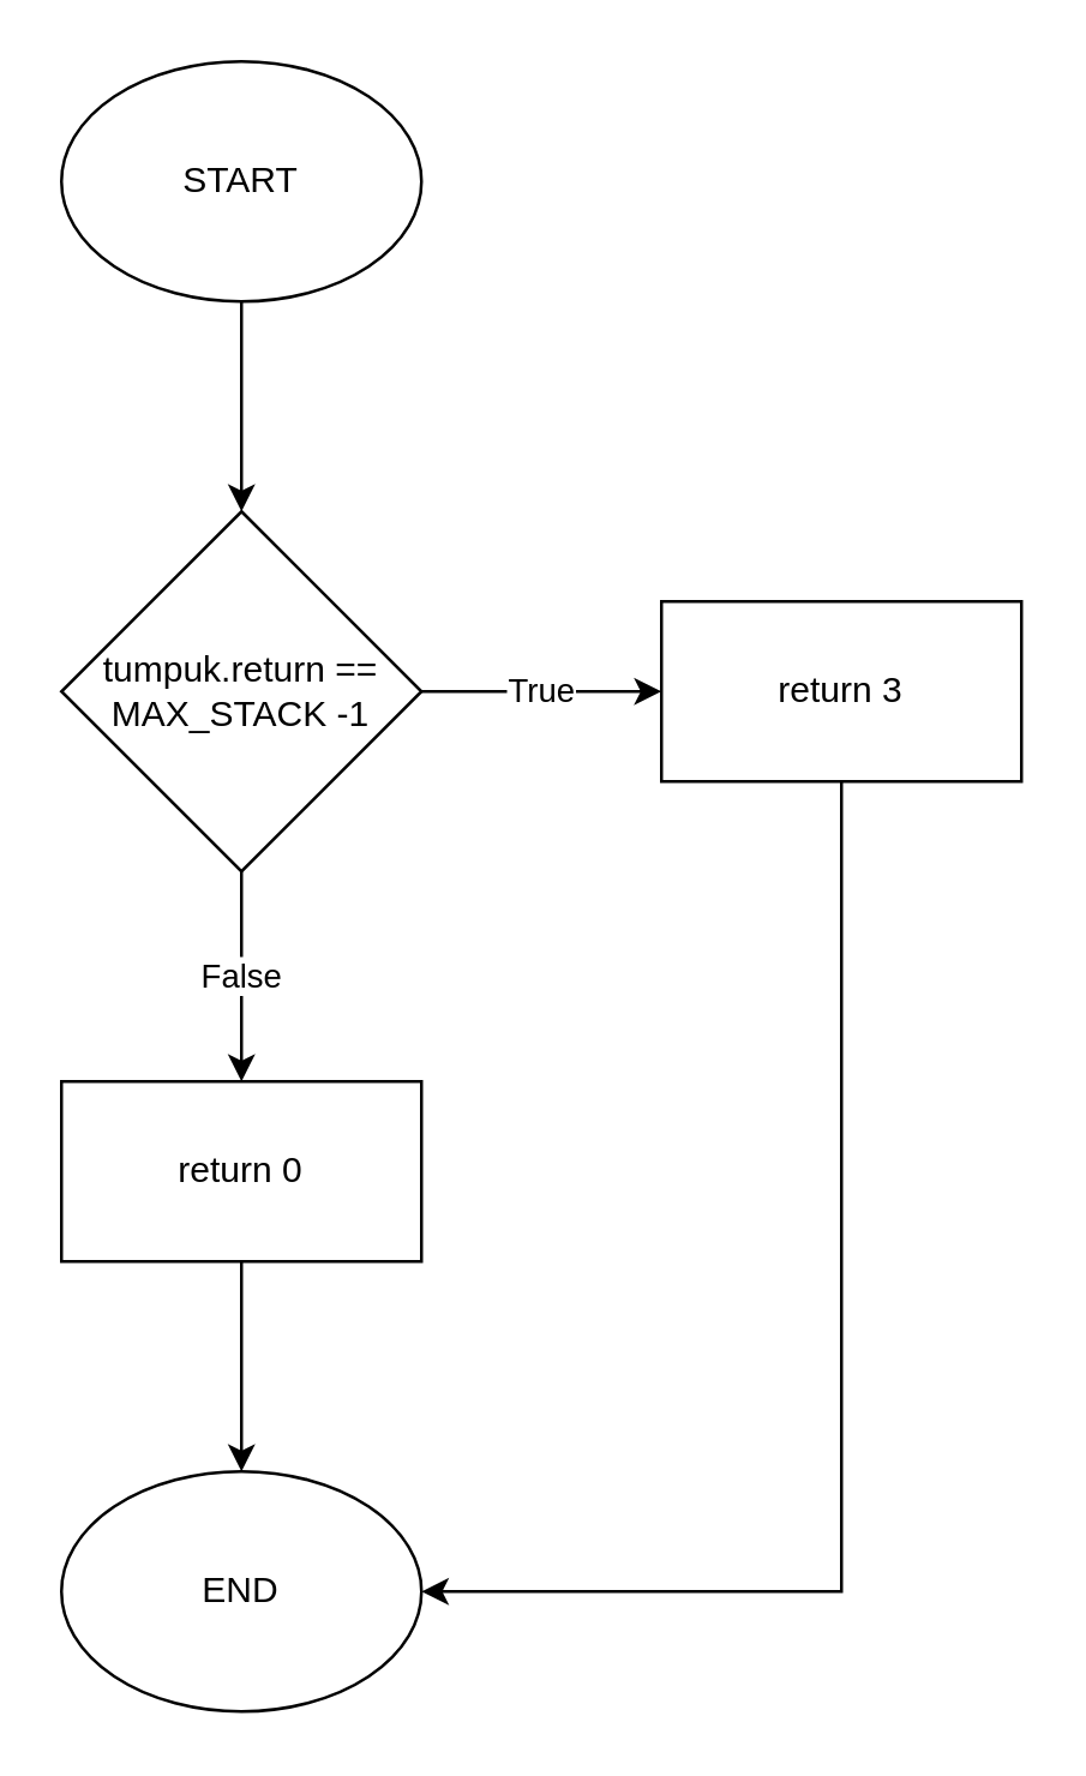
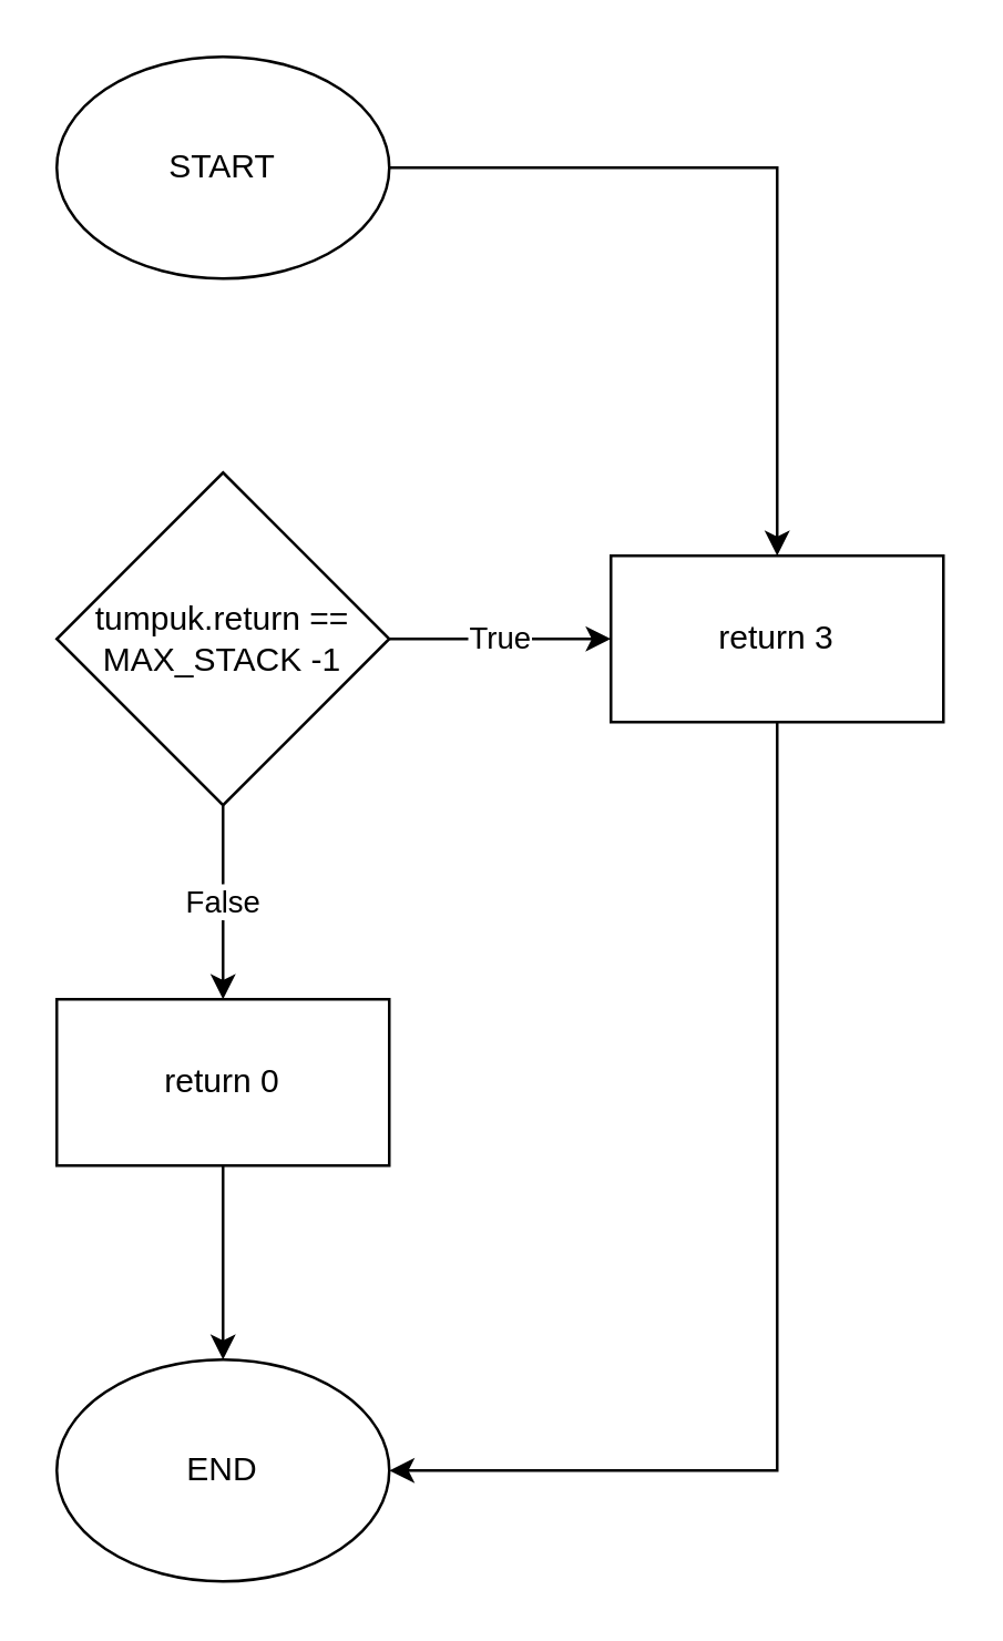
- <mxCell id="2" value="" style="edgeStyle=orthogonalEdgeStyle;rounded=0;orthogonalLoop=1;jettySize=auto;html=1;" edge="1" parent="1" source="3" target="6"><mxGeometry relative="1" as="geometry" /></mxCell>
+ <mxCell id="2" value="" style="edgeStyle=orthogonalEdgeStyle;rounded=0;orthogonalLoop=1;jettySize=auto;html=1;" edge="1" parent="1" source="3" target="10"><mxGeometry relative="1" as="geometry" /></mxCell>
